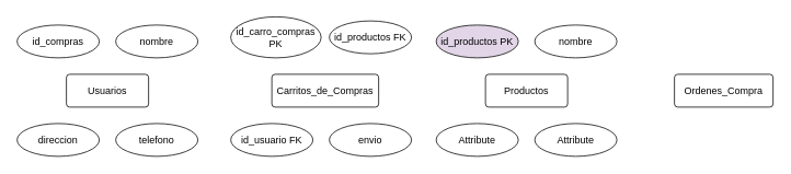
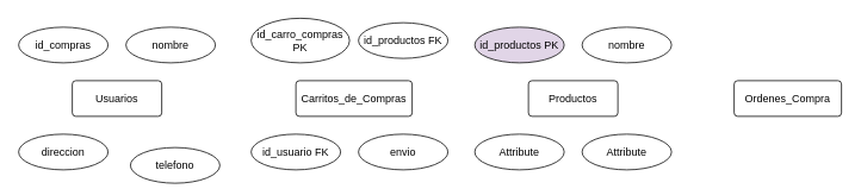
- <mxCell id="9" value="telefono" style="ellipse;whiteSpace=wrap;html=1;align=center;" parent="1" vertex="1"><mxGeometry x="140" y="150" width="100" height="40" as="geometry" /></mxCell>
+ <mxCell id="9" value="telefono" style="ellipse;whiteSpace=wrap;html=1;align=center;" parent="1" vertex="1"><mxGeometry x="145" y="165" width="100" height="40" as="geometry" /></mxCell>
